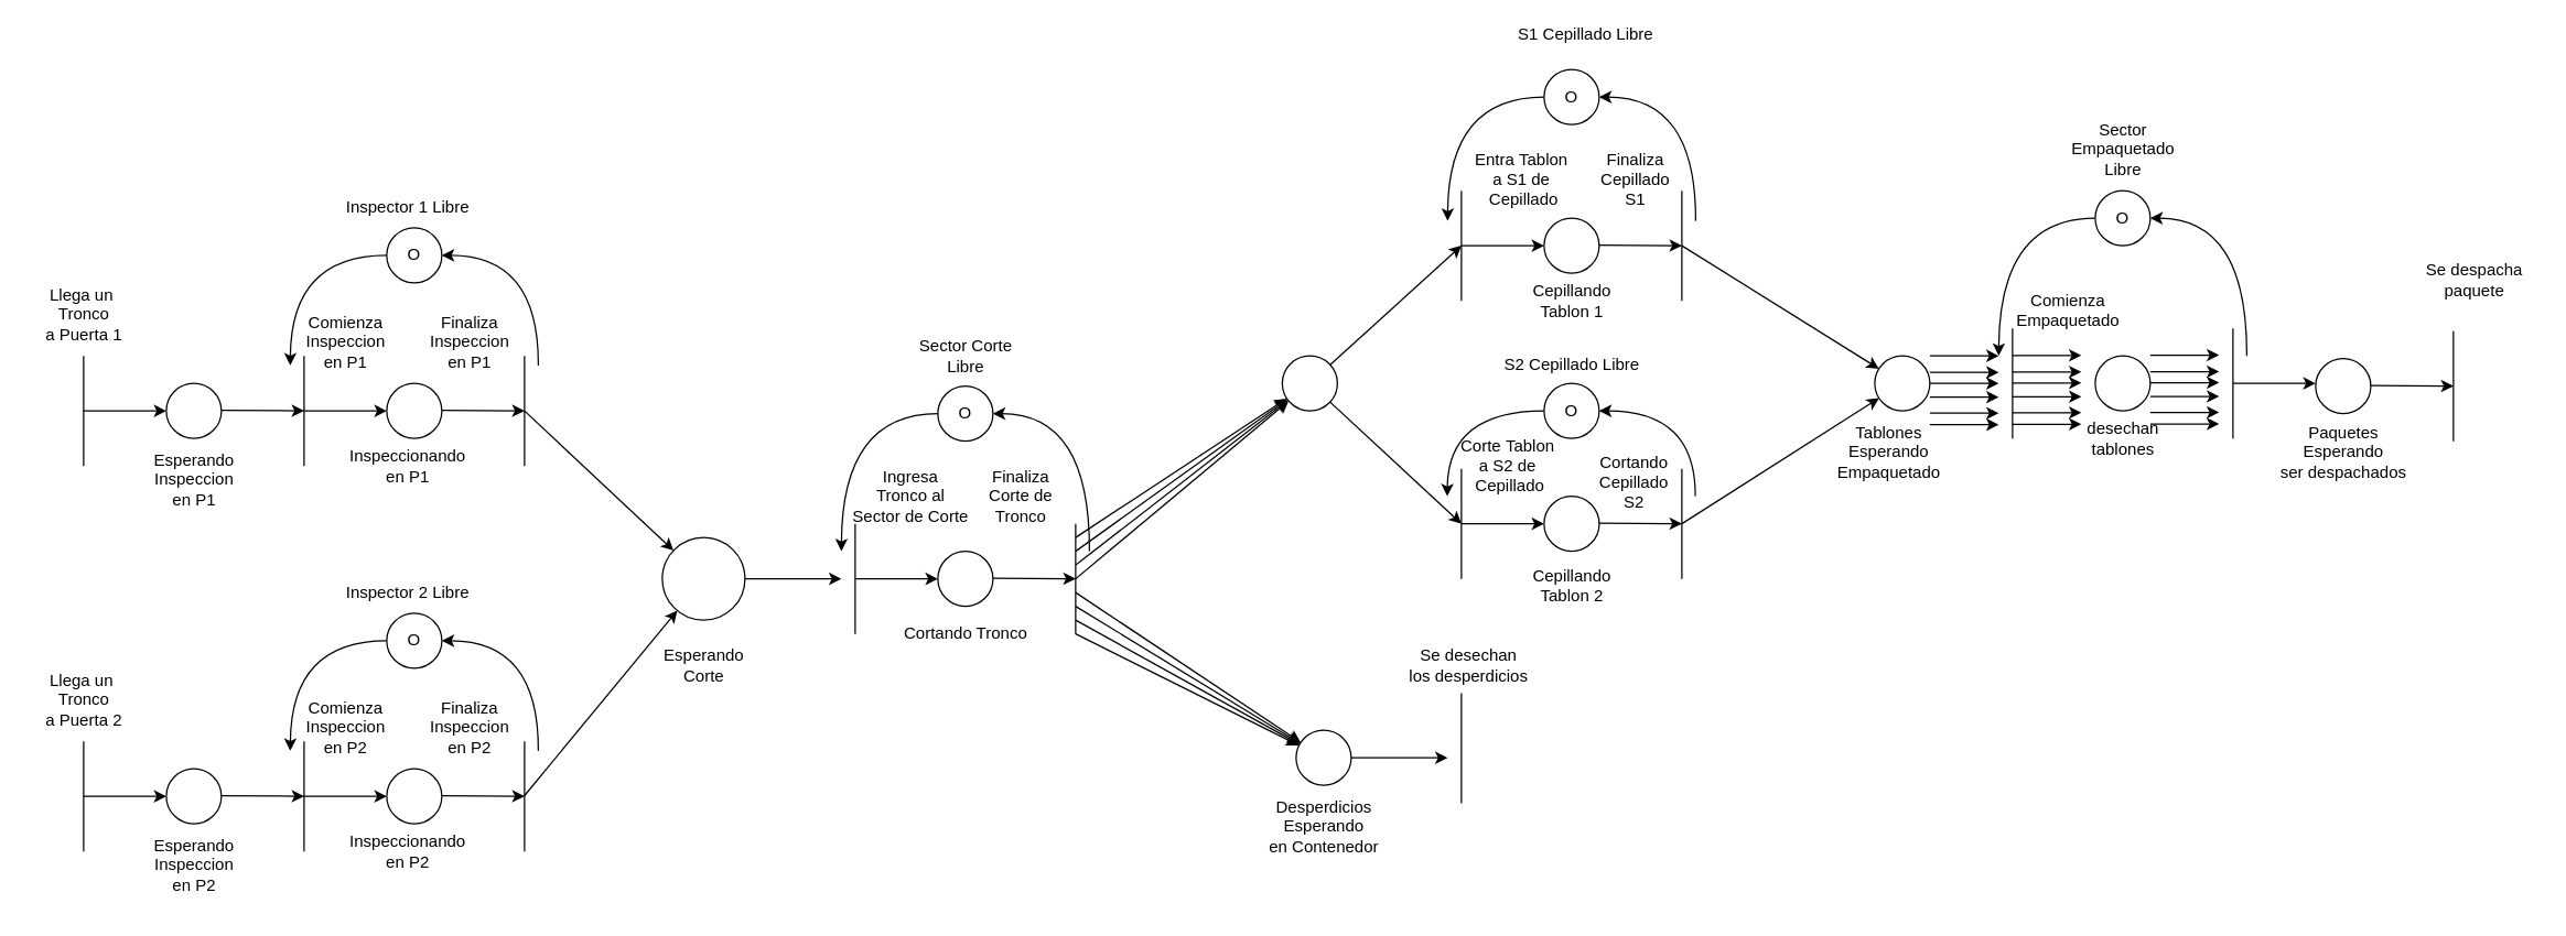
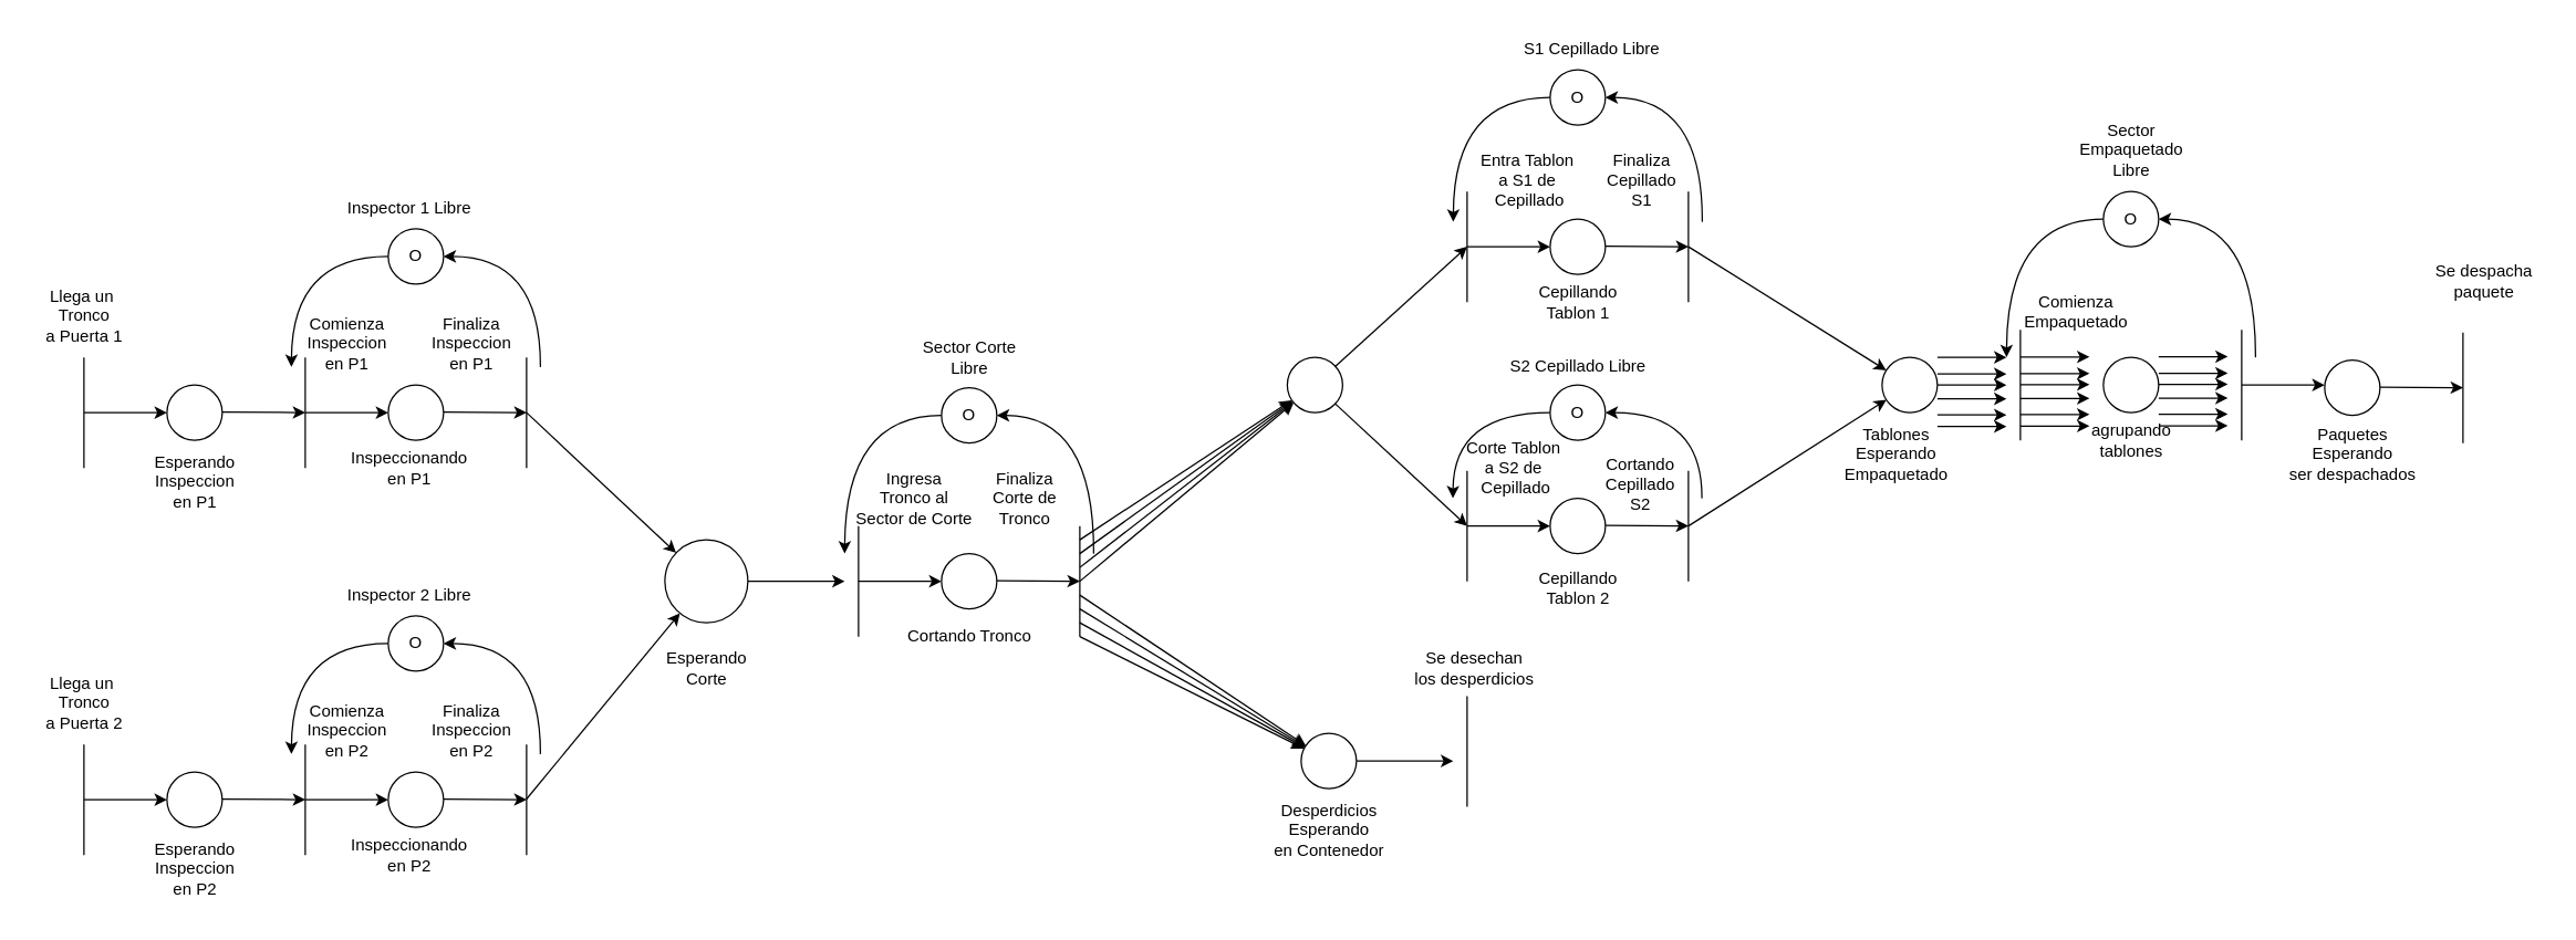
- <mxCell id="88" value="S1 Cepillado Libre" style="text;html=1;align=center;verticalAlign=middle;resizable=0;points=[];autosize=1;strokeColor=none;fillColor=none;" parent="1" vertex="1"><mxGeometry x="1090" y="10" width="120" height="30" as="geometry" /></mxCell>
+ <mxCell id="88" value="S1 Cepillado Libre" style="text;html=1;align=center;verticalAlign=middle;resizable=0;points=[];autosize=1;strokeColor=none;fillColor=none;" parent="1" vertex="1"><mxGeometry x="1090" y="20" width="120" height="30" as="geometry" /></mxCell>
- <mxCell id="119" value="desechan&lt;div&gt;tablones&lt;/div&gt;" style="text;html=1;align=center;verticalAlign=middle;resizable=0;points=[];autosize=1;strokeColor=none;fillColor=none;" parent="1" vertex="1"><mxGeometry x="1500" y="298" width="80" height="40" as="geometry" /></mxCell>
+ <mxCell id="119" value="agrupando&lt;div&gt;tablones&lt;/div&gt;" style="text;html=1;align=center;verticalAlign=middle;resizable=0;points=[];autosize=1;strokeColor=none;fillColor=none;" parent="1" vertex="1"><mxGeometry x="1500" y="298" width="80" height="40" as="geometry" /></mxCell>
